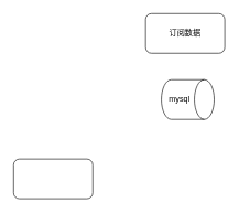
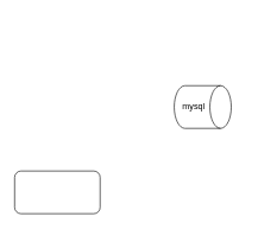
- <mxCell id="3" value="订阅数据" style="rounded=1;whiteSpace=wrap;html=1;" vertex="1" parent="1"><mxGeometry x="220" y="20" width="120" height="60" as="geometry" /></mxCell>
